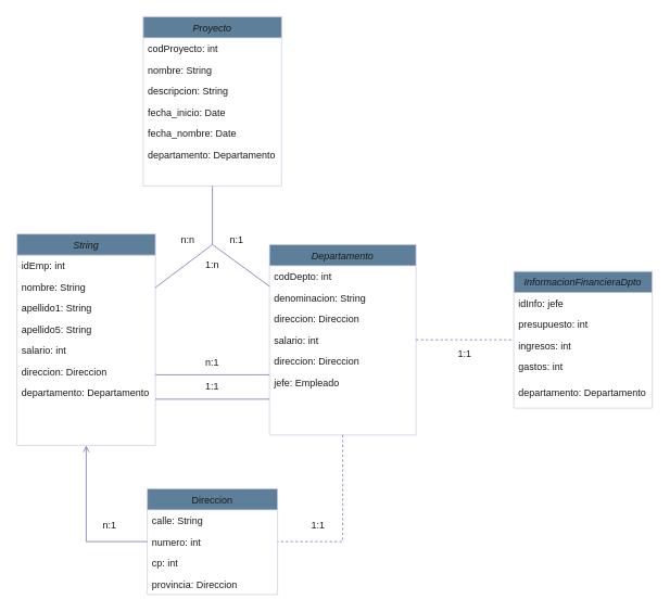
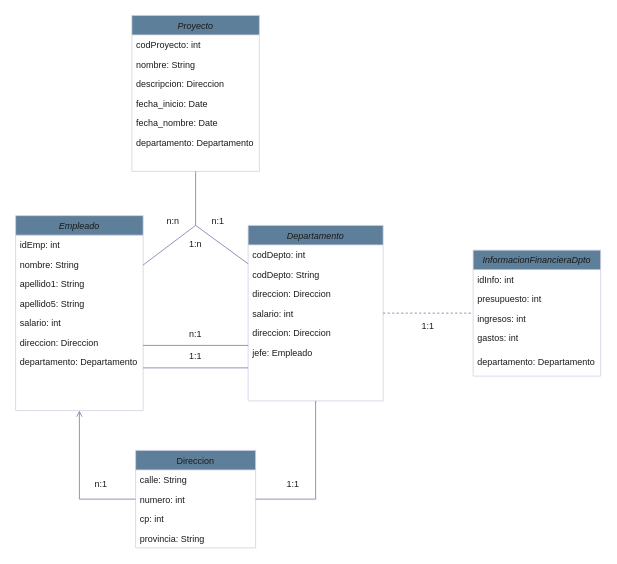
- <mxCell id="41" value="descripcion: String" style="text;align=left;verticalAlign=top;spacingLeft=4;spacingRight=4;overflow=hidden;rotatable=0;points=[[0,0.5],[1,0.5]];portConstraint=eastwest;rounded=0;shadow=0;html=0;labelBackgroundColor=none;fontColor=#1A1A1A;" parent="38" vertex="1"><mxGeometry y="78" width="170" height="26" as="geometry" /></mxCell>
+ <mxCell id="41" value="descripcion: Direccion" style="text;align=left;verticalAlign=top;spacingLeft=4;spacingRight=4;overflow=hidden;rotatable=0;points=[[0,0.5],[1,0.5]];portConstraint=eastwest;rounded=0;shadow=0;html=0;labelBackgroundColor=none;fontColor=#1A1A1A;" parent="38" vertex="1"><mxGeometry y="78" width="170" height="26" as="geometry" /></mxCell>
- <mxCell id="2" value="String" style="swimlane;fontStyle=2;align=center;verticalAlign=top;childLayout=stackLayout;horizontal=1;startSize=26;horizontalStack=0;resizeParent=1;resizeLast=0;collapsible=1;marginBottom=0;rounded=0;shadow=0;strokeWidth=1;labelBackgroundColor=none;fillColor=#5D7F99;strokeColor=#D0CEE2;fontColor=#1A1A1A;" parent="1" vertex="1"><mxGeometry x="20" y="287" width="170" height="260" as="geometry"><mxRectangle x="280" y="147" width="160" height="26" as="alternateBounds" /></mxGeometry></mxCell>
+ <mxCell id="2" value="Empleado" style="swimlane;fontStyle=2;align=center;verticalAlign=top;childLayout=stackLayout;horizontal=1;startSize=26;horizontalStack=0;resizeParent=1;resizeLast=0;collapsible=1;marginBottom=0;rounded=0;shadow=0;strokeWidth=1;labelBackgroundColor=none;fillColor=#5D7F99;strokeColor=#D0CEE2;fontColor=#1A1A1A;" parent="1" vertex="1"><mxGeometry x="20" y="287" width="170" height="260" as="geometry"><mxRectangle x="280" y="147" width="160" height="26" as="alternateBounds" /></mxGeometry></mxCell>
- <mxCell id="18" value="denominacion: String" style="text;align=left;verticalAlign=top;spacingLeft=4;spacingRight=4;overflow=hidden;rotatable=0;points=[[0,0.5],[1,0.5]];portConstraint=eastwest;rounded=0;shadow=0;html=0;labelBackgroundColor=none;fontColor=#1A1A1A;" parent="16" vertex="1"><mxGeometry y="52" width="180" height="26" as="geometry" /></mxCell>
+ <mxCell id="18" value="codDepto: String" style="text;align=left;verticalAlign=top;spacingLeft=4;spacingRight=4;overflow=hidden;rotatable=0;points=[[0,0.5],[1,0.5]];portConstraint=eastwest;rounded=0;shadow=0;html=0;labelBackgroundColor=none;fontColor=#1A1A1A;" parent="16" vertex="1"><mxGeometry y="52" width="180" height="26" as="geometry" /></mxCell>
- <mxCell id="26" value="idInfo: jefe" style="text;align=left;verticalAlign=top;spacingLeft=4;spacingRight=4;overflow=hidden;rotatable=0;points=[[0,0.5],[1,0.5]];portConstraint=eastwest;labelBackgroundColor=none;fontColor=#1A1A1A;rounded=0;" parent="25" vertex="1"><mxGeometry y="26" width="170" height="26" as="geometry" /></mxCell>
+ <mxCell id="26" value="idInfo: int" style="text;align=left;verticalAlign=top;spacingLeft=4;spacingRight=4;overflow=hidden;rotatable=0;points=[[0,0.5],[1,0.5]];portConstraint=eastwest;labelBackgroundColor=none;fontColor=#1A1A1A;rounded=0;" parent="25" vertex="1"><mxGeometry y="26" width="170" height="26" as="geometry" /></mxCell>
- <mxCell id="23" value="" style="endArrow=none;html=1;rounded=0;exitX=0.5;exitY=1;exitDx=0;exitDy=0;entryX=1;entryY=0.5;entryDx=0;entryDy=0;labelBackgroundColor=none;strokeColor=#736CA8;fontColor=default;dashed=1;" parent="1" source="16" target="12" edge="1"><mxGeometry width="50" height="50" relative="1" as="geometry"><mxPoint x="190" y="520" as="sourcePoint" /><mxPoint x="240" y="470" as="targetPoint" /><Array as="points"><mxPoint x="420" y="665" /></Array></mxGeometry></mxCell>
+ <mxCell id="23" value="" style="endArrow=none;html=1;rounded=0;exitX=0.5;exitY=1;exitDx=0;exitDy=0;entryX=1;entryY=0.5;entryDx=0;entryDy=0;labelBackgroundColor=none;strokeColor=#736CA8;fontColor=default;" parent="1" source="16" target="12" edge="1"><mxGeometry width="50" height="50" relative="1" as="geometry"><mxPoint x="190" y="520" as="sourcePoint" /><mxPoint x="240" y="470" as="targetPoint" /><Array as="points"><mxPoint x="420" y="665" /></Array></mxGeometry></mxCell>
- <mxCell id="14" value="provincia: Direccion" style="text;align=left;verticalAlign=top;spacingLeft=4;spacingRight=4;overflow=hidden;rotatable=0;points=[[0,0.5],[1,0.5]];portConstraint=eastwest;rounded=0;shadow=0;html=0;labelBackgroundColor=none;fontColor=#1A1A1A;" parent="10" vertex="1"><mxGeometry y="104" width="160" height="26" as="geometry" /></mxCell>
+ <mxCell id="14" value="provincia: String" style="text;align=left;verticalAlign=top;spacingLeft=4;spacingRight=4;overflow=hidden;rotatable=0;points=[[0,0.5],[1,0.5]];portConstraint=eastwest;rounded=0;shadow=0;html=0;labelBackgroundColor=none;fontColor=#1A1A1A;" parent="10" vertex="1"><mxGeometry y="104" width="160" height="26" as="geometry" /></mxCell>
